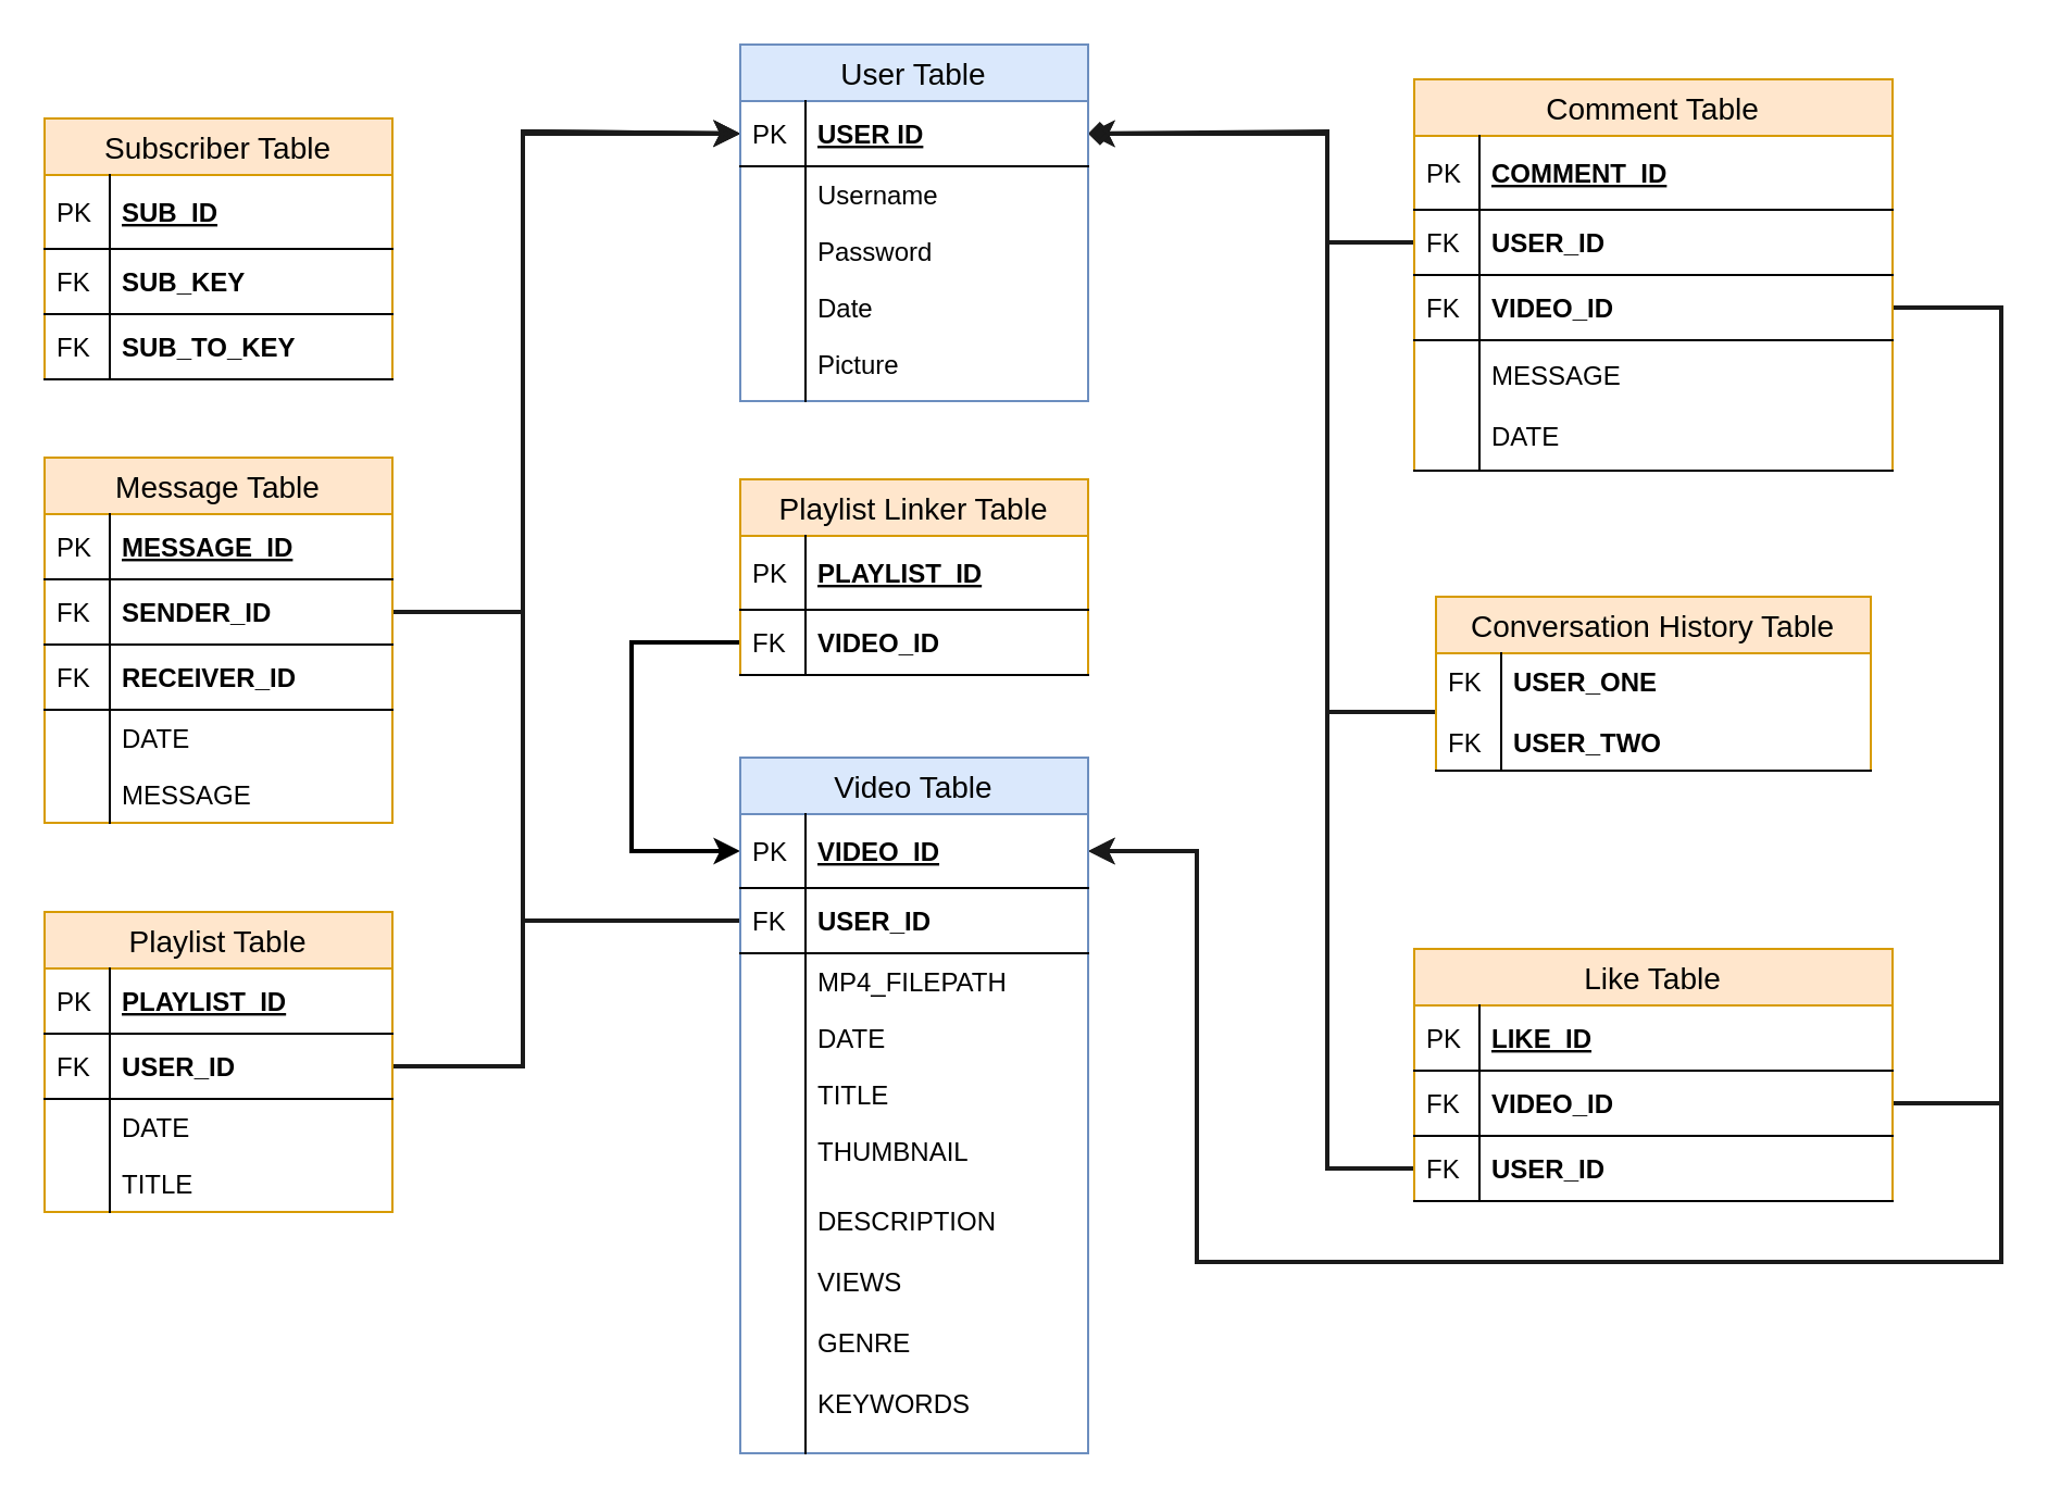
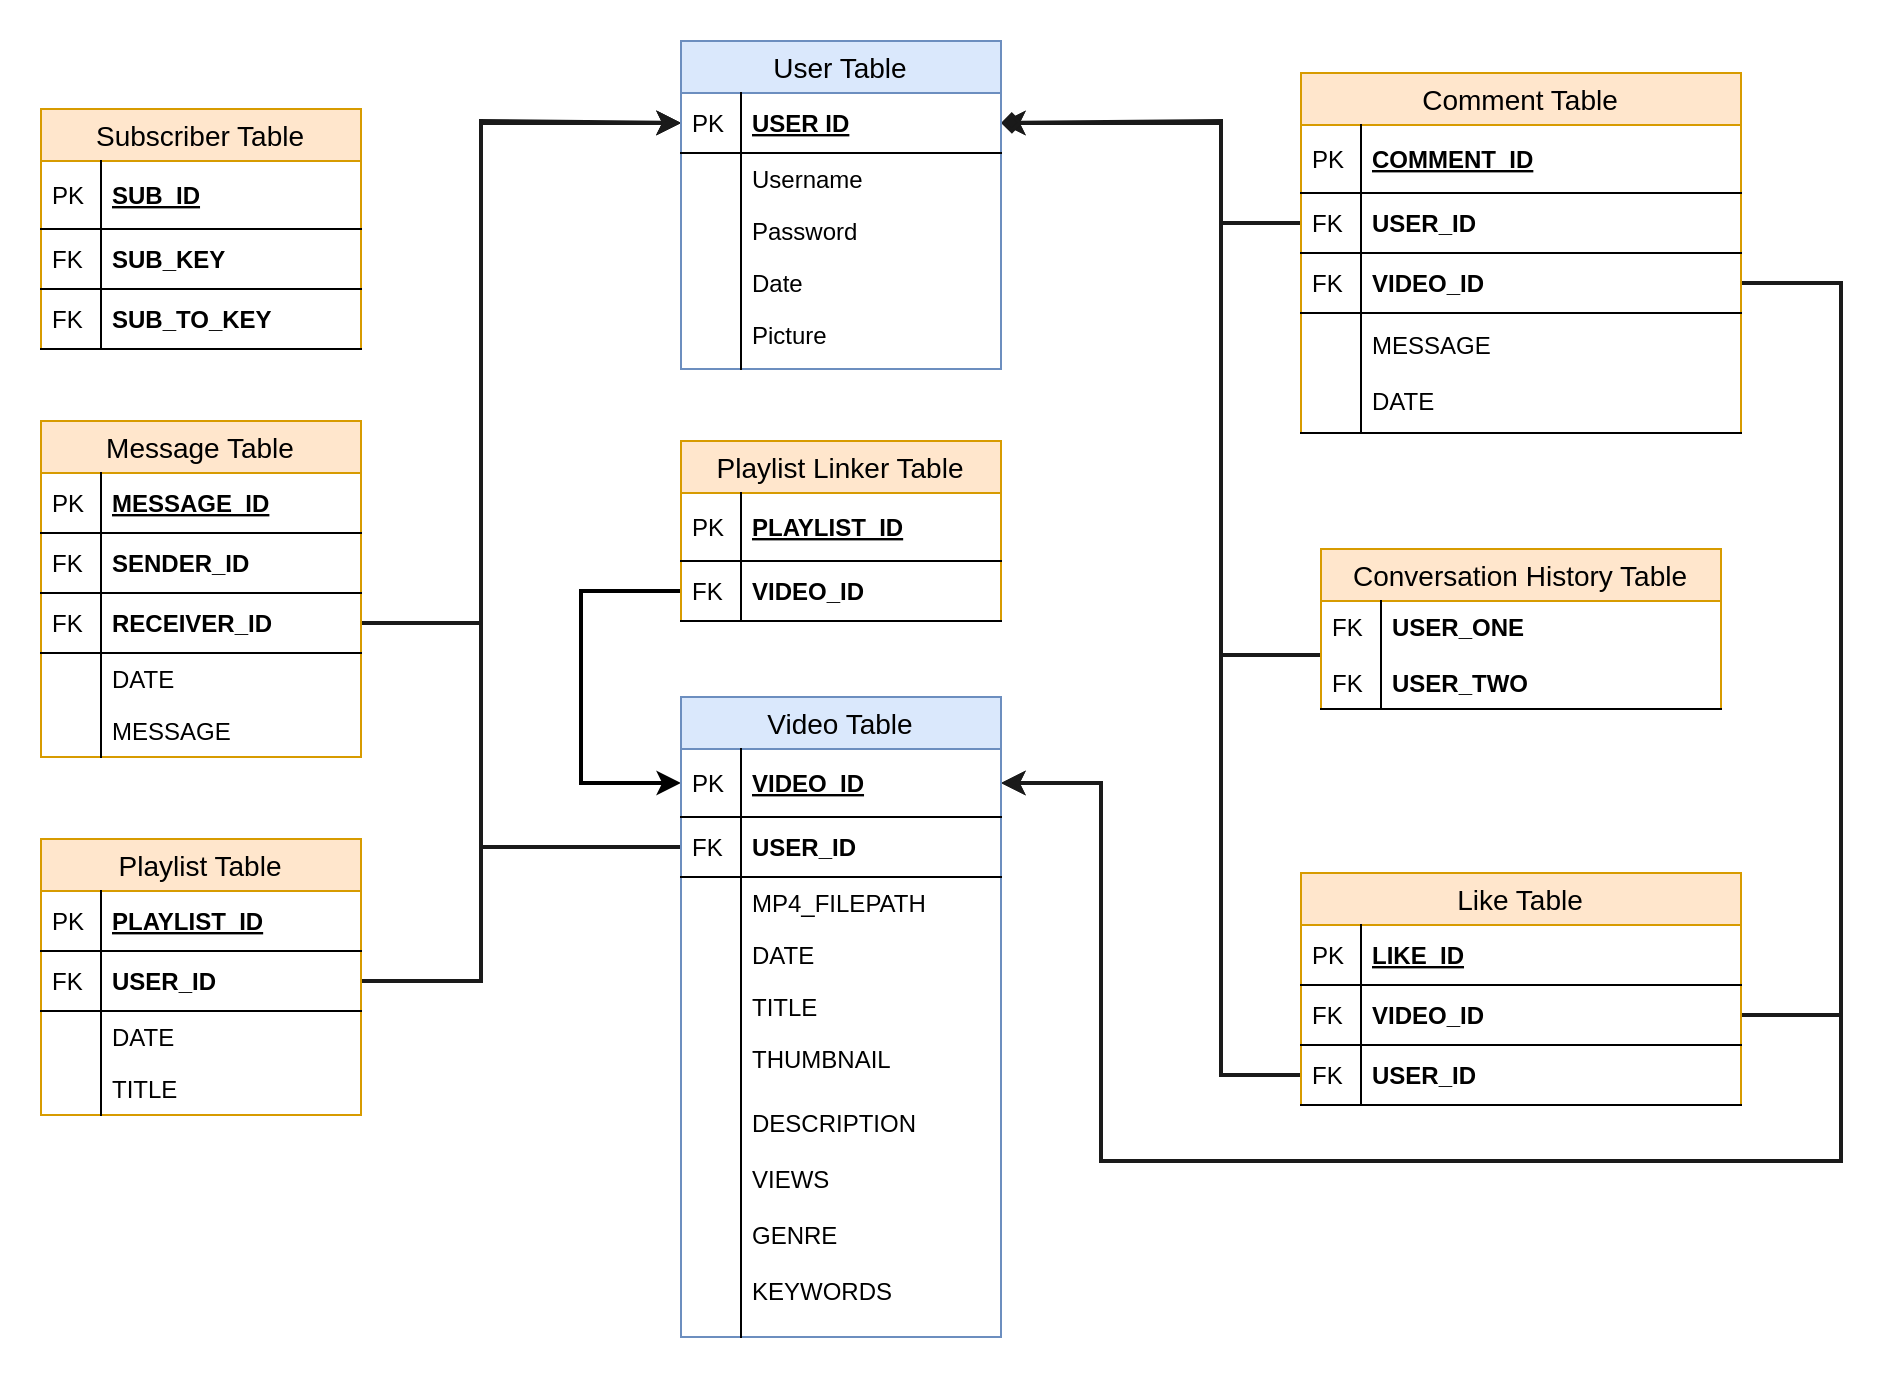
- <mxCell id="7" style="edgeStyle=orthogonalEdgeStyle;rounded=0;orthogonalLoop=1;jettySize=auto;html=1;fillColor=#dae8fc;strokeColor=#1A1A1A;entryX=0;entryY=0.5;entryDx=0;entryDy=0;strokeWidth=2;exitX=1;exitY=0.5;exitDx=0;exitDy=0;" parent="1" source="42" target="79" edge="1"><mxGeometry relative="1" as="geometry"><mxPoint x="310" y="291" as="sourcePoint" /><mxPoint x="320" y="100" as="targetPoint" /><Array as="points"><mxPoint x="240" y="281" /><mxPoint x="240" y="60" /></Array></mxGeometry></mxCell>
+ <mxCell id="8" style="edgeStyle=orthogonalEdgeStyle;rounded=0;orthogonalLoop=1;jettySize=auto;html=1;fillColor=#dae8fc;strokeColor=#1A1A1A;exitX=1;exitY=0.5;exitDx=0;exitDy=0;entryX=0;entryY=0.5;entryDx=0;entryDy=0;strokeWidth=2;" parent="1" source="44" target="79" edge="1"><mxGeometry relative="1" as="geometry"><mxPoint x="110" y="331" as="sourcePoint" /><mxPoint x="300" y="331" as="targetPoint" /><Array as="points"><mxPoint x="240" y="311" /><mxPoint x="240" y="61" /></Array></mxGeometry></mxCell>
